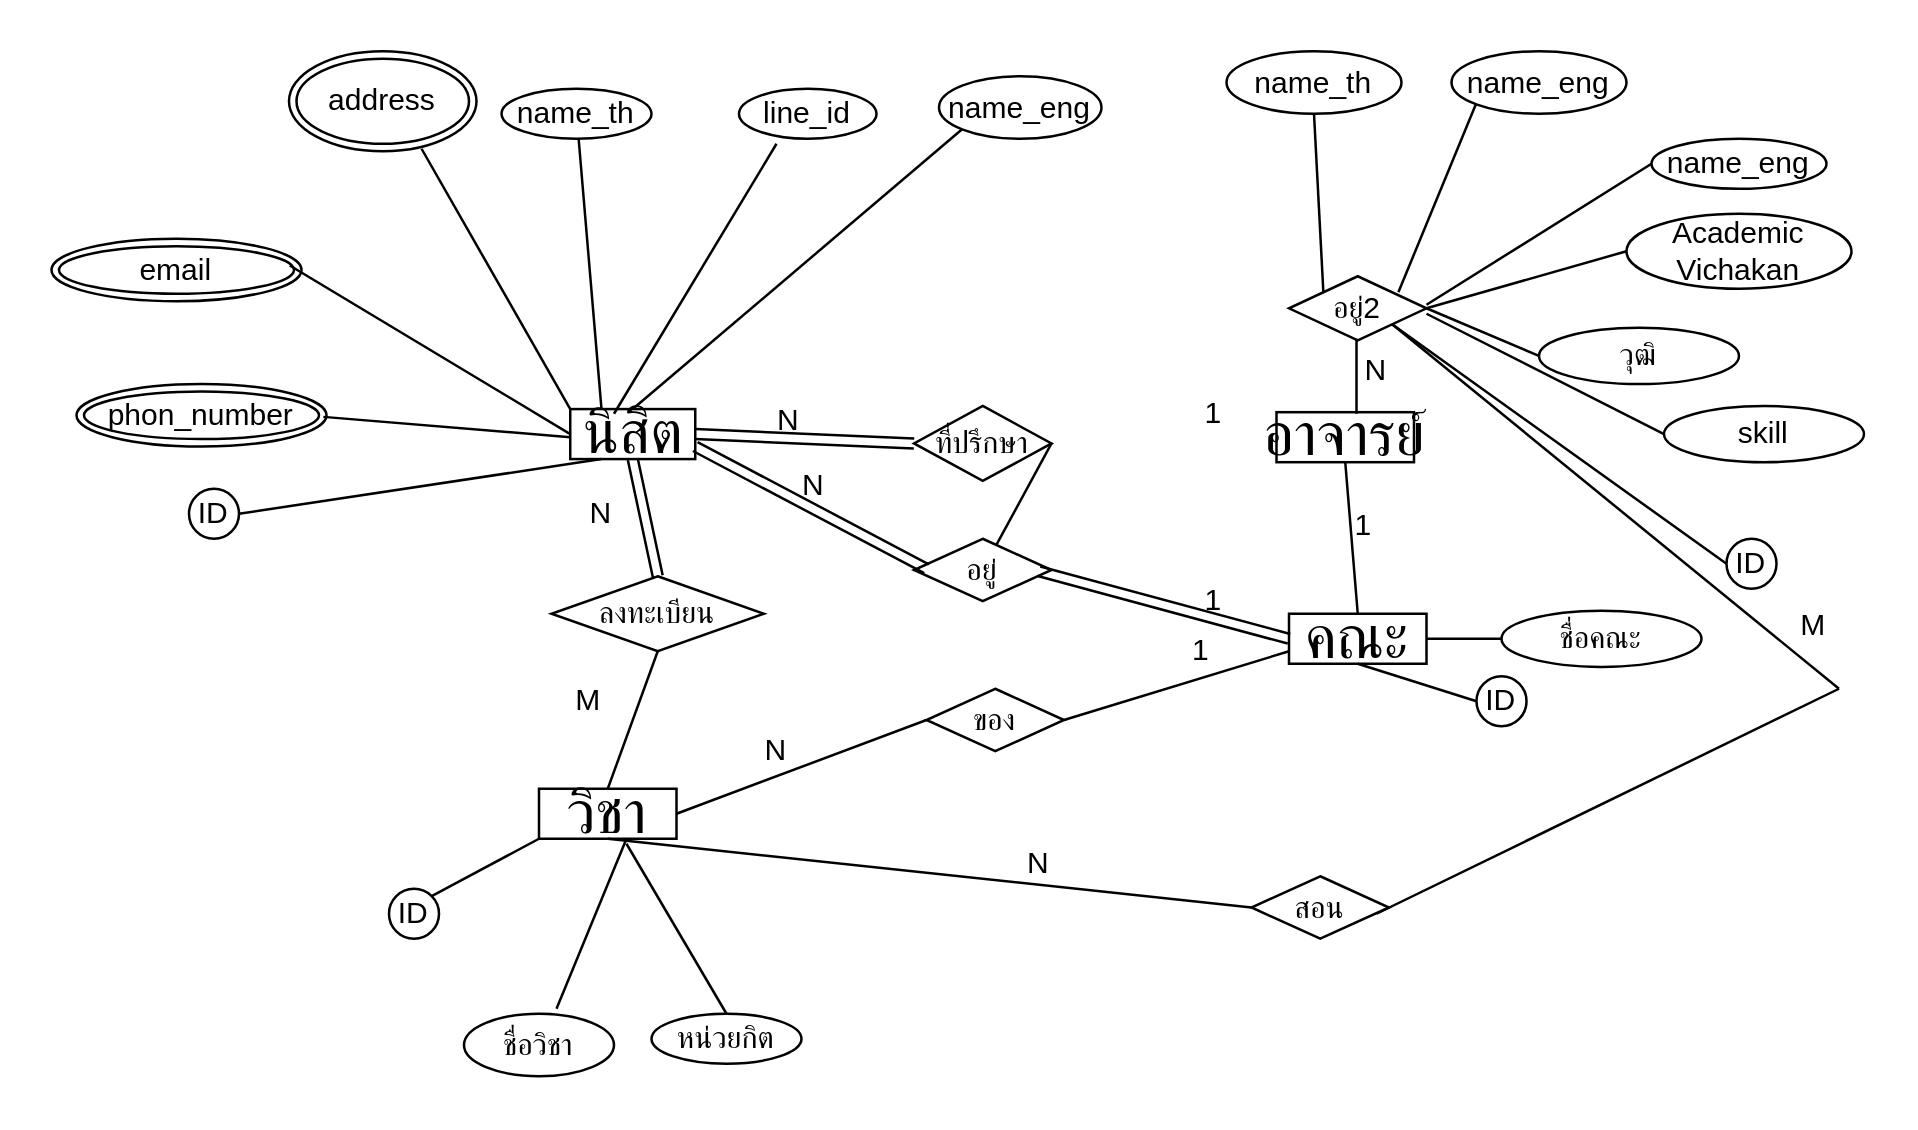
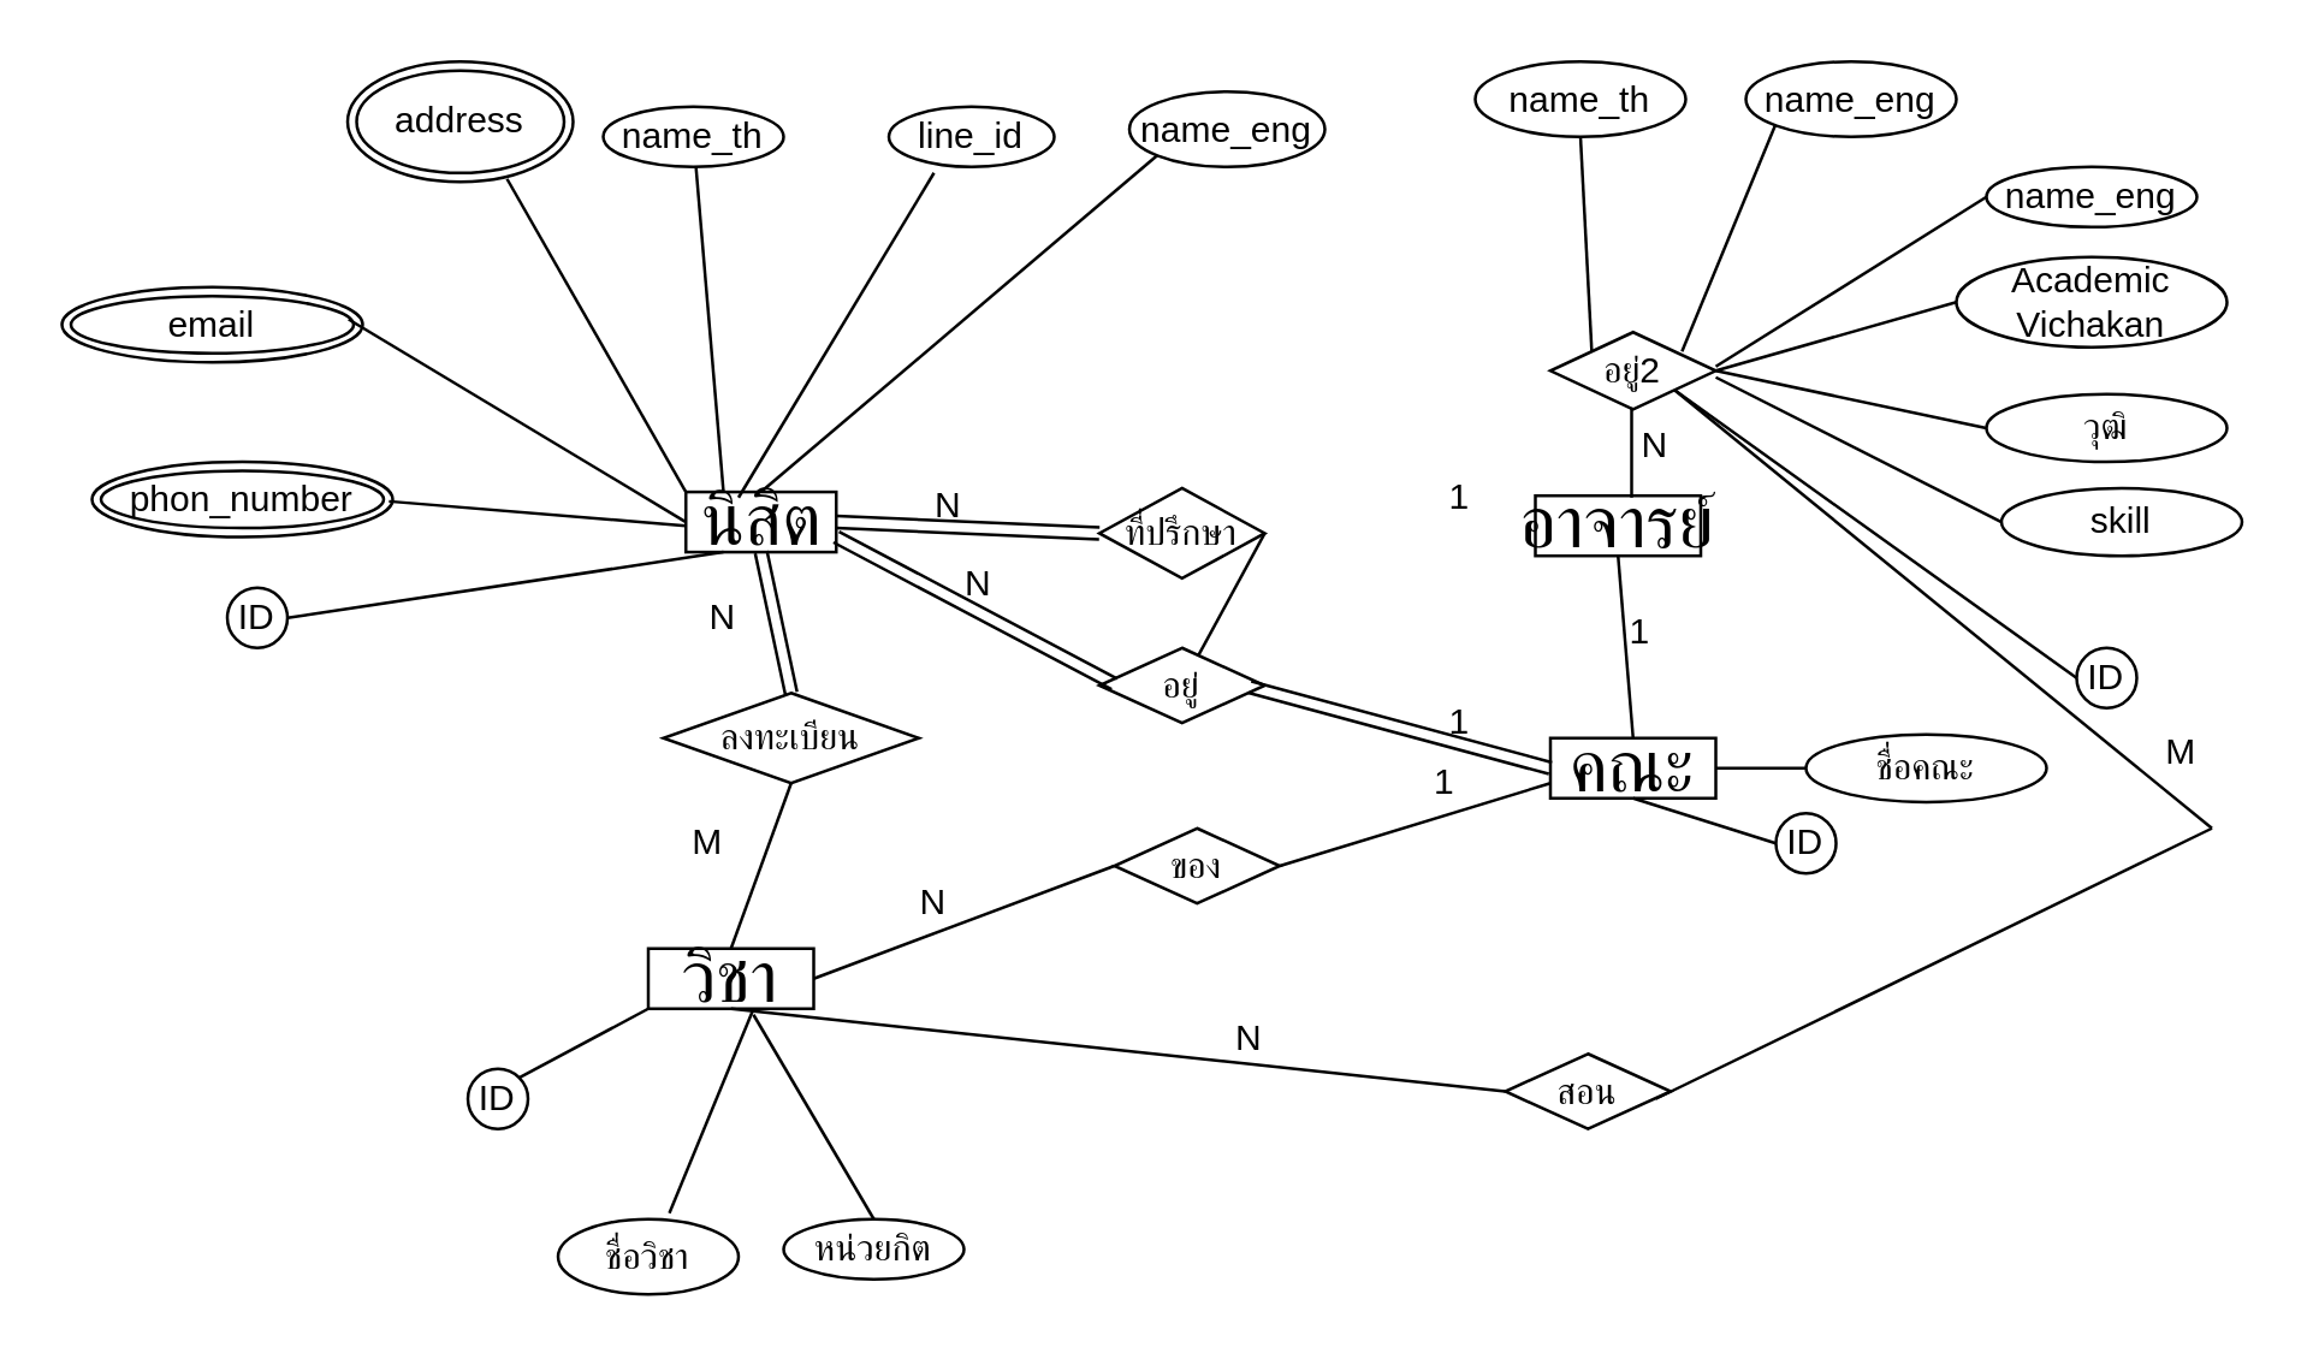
- <mxCell id="14" value="วุฒิ" style="ellipse;whiteSpace=wrap;html=1;" parent="1" vertex="1"><mxGeometry x="615" y="130.63" width="80" height="22.5" as="geometry" /></mxCell>
+ <mxCell id="14" value="วุฒิ" style="ellipse;whiteSpace=wrap;html=1;" parent="1" vertex="1"><mxGeometry x="660" y="130.63" width="80" height="22.5" as="geometry" /></mxCell>
